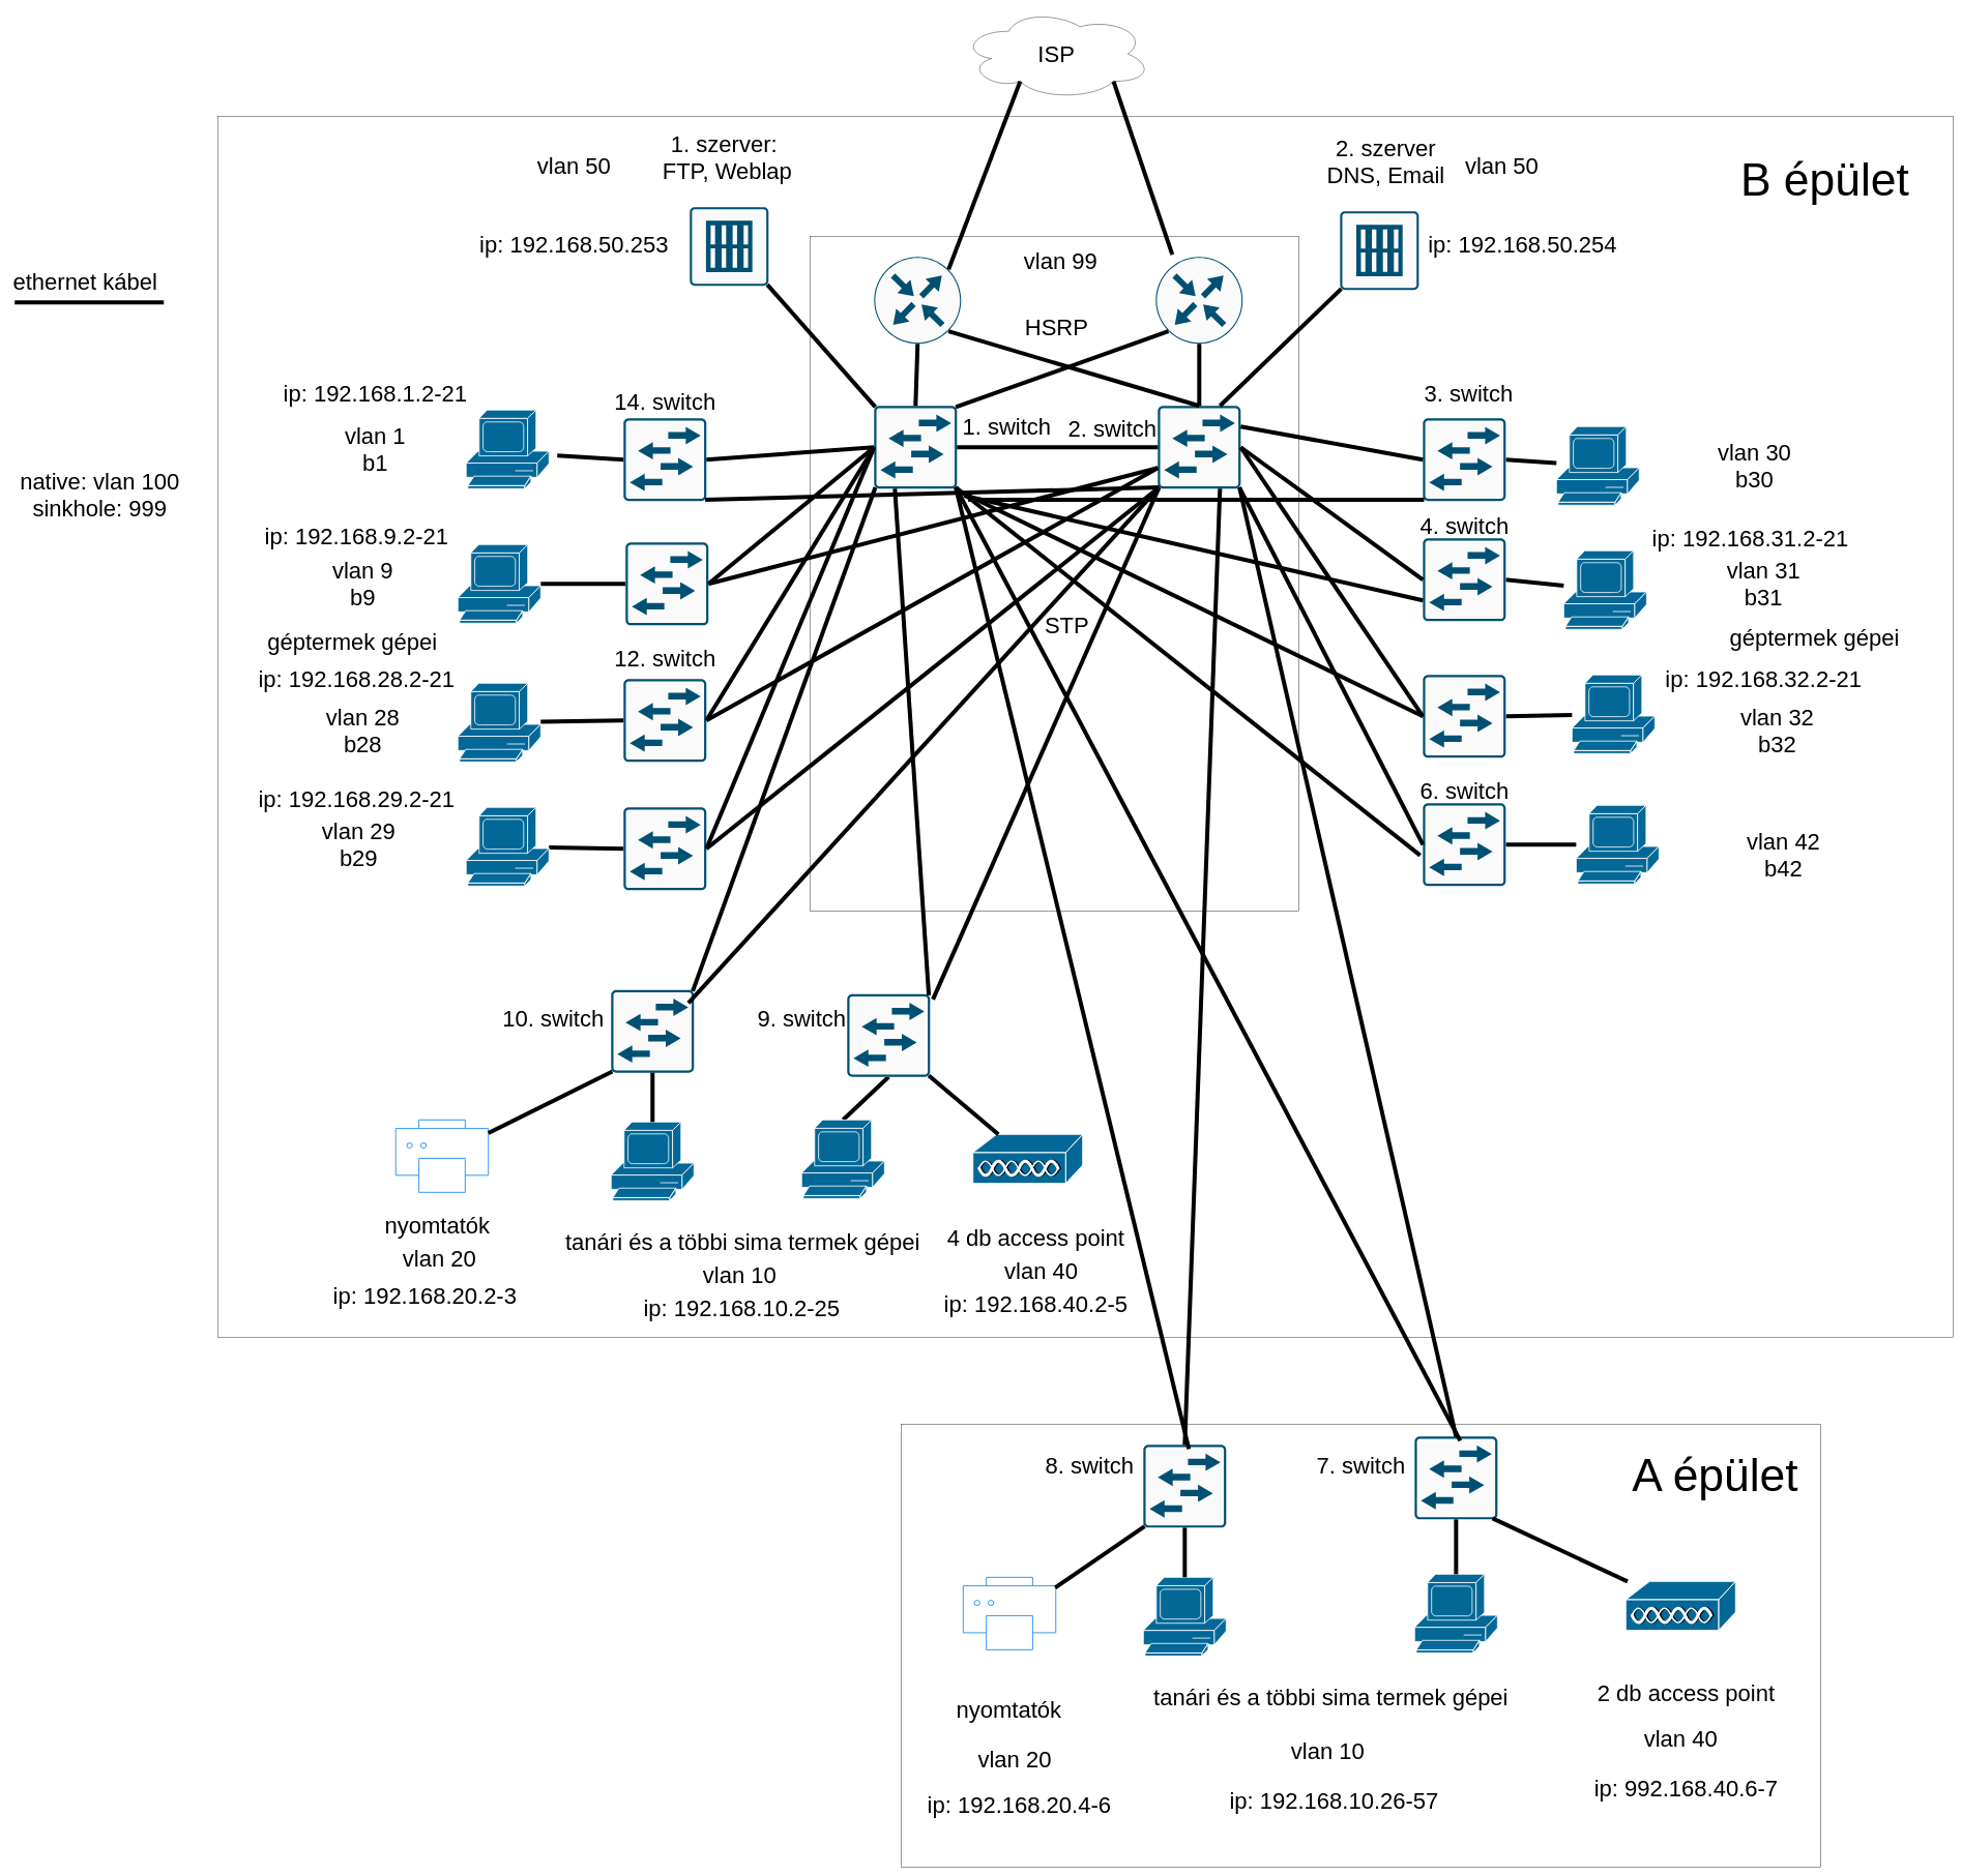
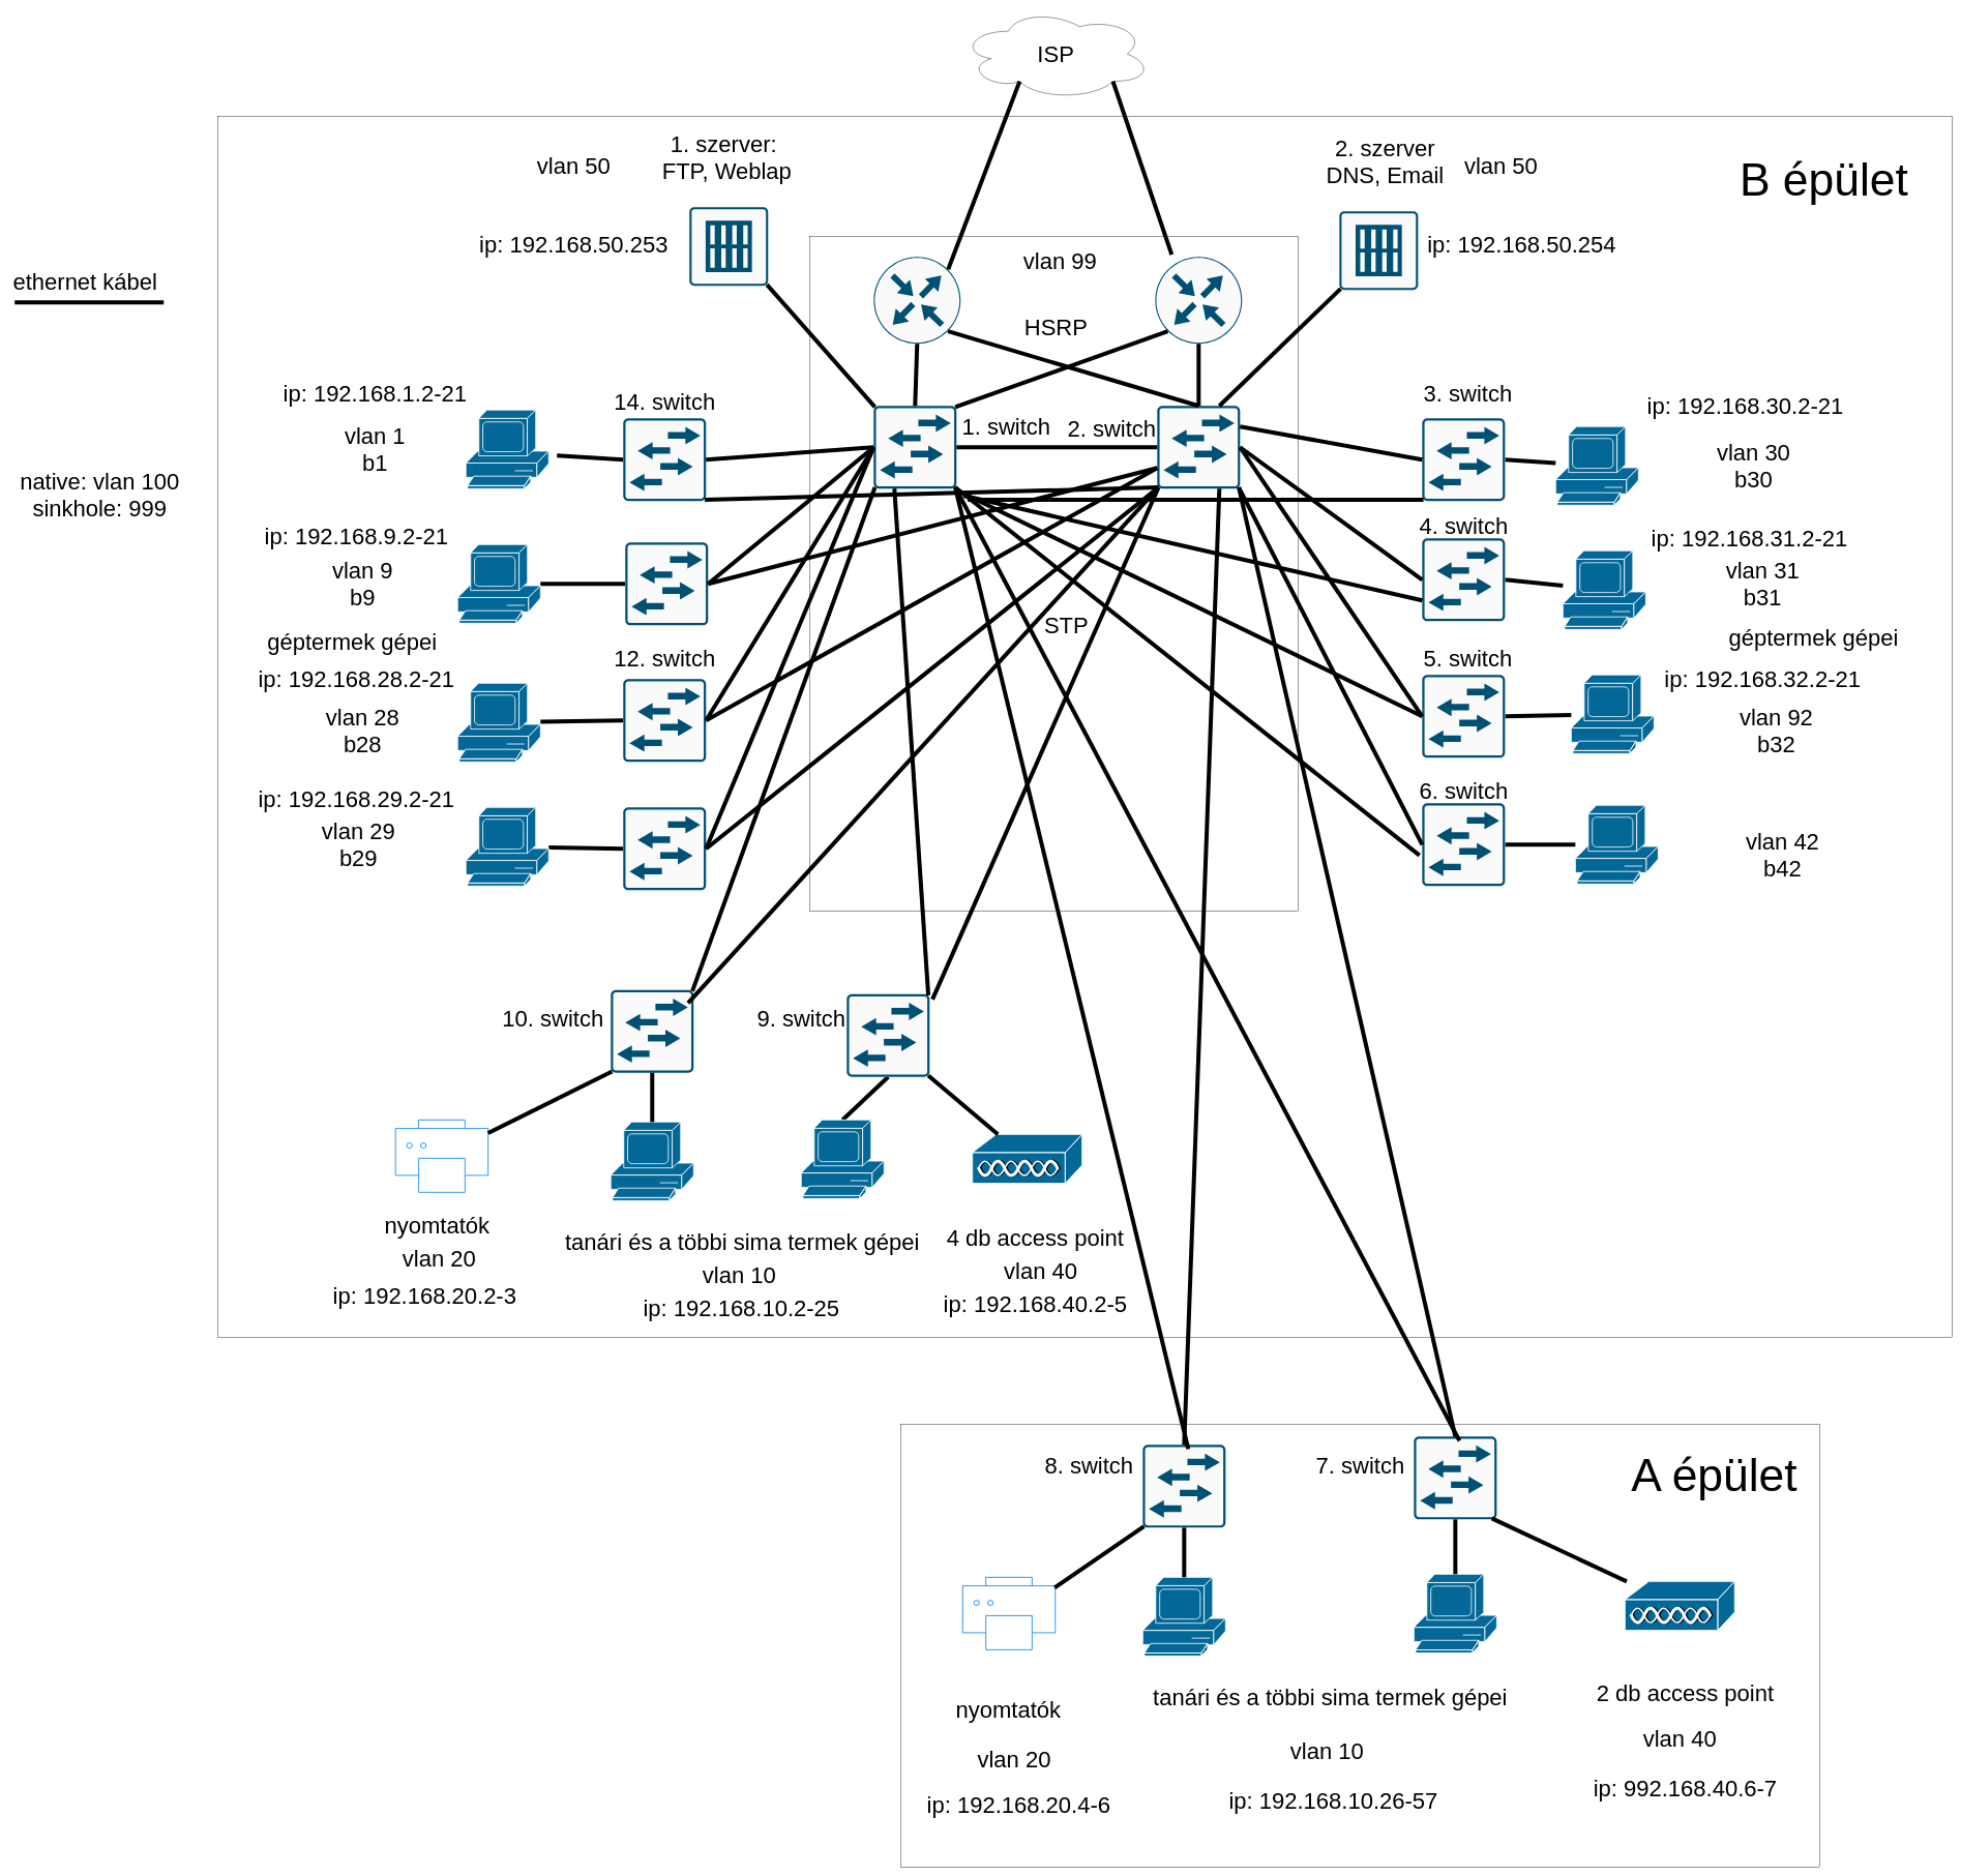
+ <mxCell id="139" value="ip: 192.168.30.2-21" style="text;html=1;align=center;verticalAlign=middle;resizable=0;points=[];autosize=1;strokeColor=none;fillColor=none;fontSize=55;" vertex="1" parent="1"><mxGeometry x="3965" y="940" width="500" height="80" as="geometry" /></mxCell>
+ <mxCell id="127" value="&lt;font style=&quot;font-size: 55px;&quot;&gt;5. switch&lt;/font&gt;" style="text;html=1;align=center;verticalAlign=middle;resizable=0;points=[];autosize=1;strokeColor=none;fillColor=none;fontSize=55;" vertex="1" parent="1"><mxGeometry x="3425" y="1550" width="240" height="80" as="geometry" /></mxCell>
- <mxCell id="89" value="&lt;font style=&quot;font-size: 55px;&quot;&gt;vlan 32&lt;/font&gt;&lt;div&gt;&lt;font style=&quot;font-size: 55px;&quot;&gt;b32&lt;/font&gt;&lt;/div&gt;" style="text;html=1;align=center;verticalAlign=middle;resizable=0;points=[];autosize=1;strokeColor=none;fillColor=none;fontSize=55;" vertex="1" parent="1"><mxGeometry x="4189.71" y="1690" width="200" height="150" as="geometry" /></mxCell>
+ <mxCell id="89" value="&lt;font style=&quot;font-size: 55px;&quot;&gt;vlan 92&lt;/font&gt;&lt;div&gt;&lt;font style=&quot;font-size: 55px;&quot;&gt;b32&lt;/font&gt;&lt;/div&gt;" style="text;html=1;align=center;verticalAlign=middle;resizable=0;points=[];autosize=1;strokeColor=none;fillColor=none;fontSize=55;" vertex="1" parent="1"><mxGeometry x="4189.71" y="1690" width="200" height="150" as="geometry" /></mxCell>
